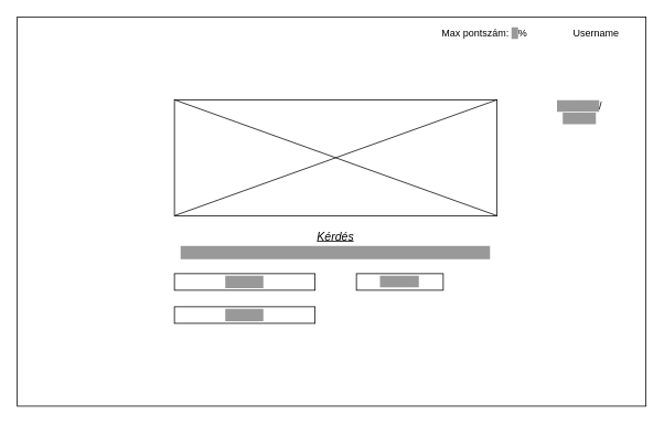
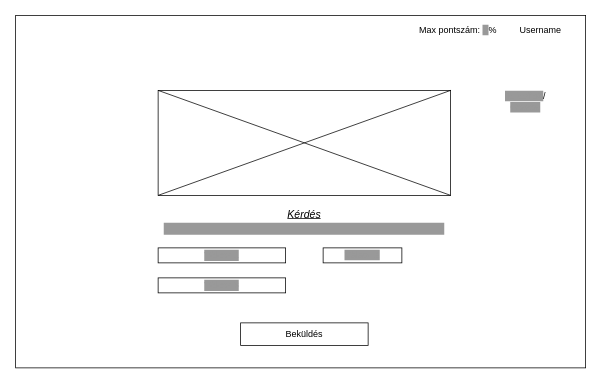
- <mxCell id="4" value="Max pontszám: &lt;font style=&quot;background-color: rgb(153, 153, 153);&quot; color=&quot;#999999&quot;&gt;X&lt;/font&gt;%" style="text;html=1;align=center;verticalAlign=middle;whiteSpace=wrap;rounded=0;" parent="1" vertex="1"><mxGeometry x="525" y="25" width="120" height="30" as="geometry" /></mxCell>
+ <mxCell id="4" value="Max pontszám: &lt;font style=&quot;background-color: rgb(153, 153, 153);&quot; color=&quot;#999999&quot;&gt;X&lt;/font&gt;%" style="text;html=1;align=center;verticalAlign=middle;whiteSpace=wrap;rounded=0;" parent="1" vertex="1"><mxGeometry x="550" y="25" width="120" height="30" as="geometry" /></mxCell>
+ <mxCell id="10" value="Beküldés" style="rounded=0;whiteSpace=wrap;html=1;" parent="1" vertex="1"><mxGeometry x="320" y="430" width="170" height="30" as="geometry" /></mxCell>
